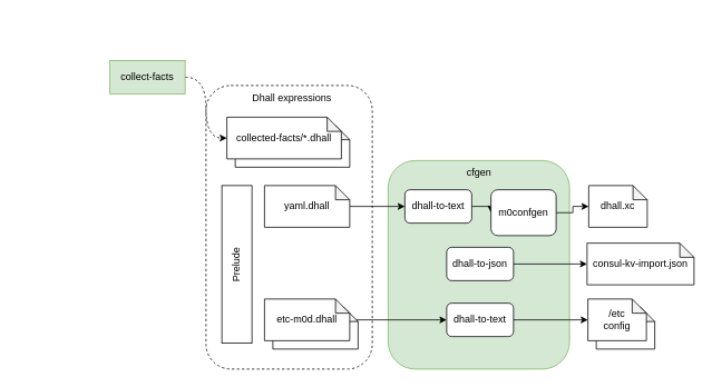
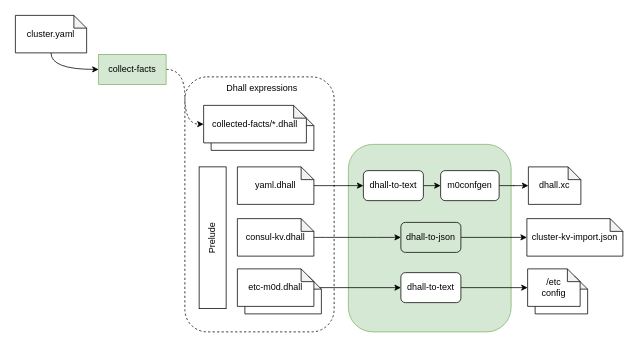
+ <mxCell id="21" value="cluster.yaml" style="shape=note;whiteSpace=wrap;html=1;backgroundOutline=1;darkOpacity=0.05;size=17;" parent="1" vertex="1"><mxGeometry x="20" y="20" width="95" height="50" as="geometry" /></mxCell>
+ <mxCell id="20" style="edgeStyle=orthogonalEdgeStyle;orthogonalLoop=1;jettySize=auto;html=1;exitX=0.5;exitY=1;exitDx=0;exitDy=0;exitPerimeter=0;entryX=0;entryY=0.5;entryDx=0;entryDy=0;curved=1;" parent="1" source="21" target="19" edge="1"><mxGeometry relative="1" as="geometry" /></mxCell>
- <mxCell id="22" value="cfgen" style="text;html=1;strokeColor=none;fillColor=none;align=center;verticalAlign=middle;whiteSpace=wrap;rounded=0;fontStyle=0" parent="1" vertex="1"><mxGeometry x="552.5" y="196" width="40" height="20" as="geometry" /></mxCell>
- <mxCell id="17" value="m0confgen" style="rounded=1;whiteSpace=wrap;html=1;fontStyle=0" parent="1" vertex="1"><mxGeometry x="587" y="227" width="78" height="55" as="geometry" /></mxCell>
+ <mxCell id="17" value="m0confgen" style="rounded=1;whiteSpace=wrap;html=1;fontStyle=0" parent="1" vertex="1"><mxGeometry x="587" y="227" width="78" height="40" as="geometry" /></mxCell>
+ <mxCell id="11" value="consul-kv.dhall" style="shape=note;whiteSpace=wrap;html=1;backgroundOutline=1;darkOpacity=0.05;size=17;" parent="1" vertex="1"><mxGeometry x="316" y="291" width="102" height="50" as="geometry" /></mxCell>
+ <mxCell id="10" value="" style="edgeStyle=orthogonalEdgeStyle;curved=1;orthogonalLoop=1;jettySize=auto;html=1;entryX=0;entryY=0.5;entryDx=0;entryDy=0;" parent="1" source="11" target="28" edge="1"><mxGeometry relative="1" as="geometry"><mxPoint x="478" y="316" as="targetPoint" /></mxGeometry></mxCell>
- <mxCell id="28" value="dhall-to-json" style="rounded=1;whiteSpace=wrap;html=1;" parent="1" vertex="1"><mxGeometry x="534" y="296" width="80" height="40" as="geometry" /></mxCell>
+ <mxCell id="28" value="dhall-to-json" style="rounded=1;whiteSpace=wrap;html=1;fillColor=#d5e8d4;" parent="1" vertex="1"><mxGeometry x="534" y="296" width="80" height="40" as="geometry" /></mxCell>
- <mxCell id="26" value="consul-kv-import.json" style="shape=note;whiteSpace=wrap;html=1;backgroundOutline=1;darkOpacity=0.05;size=17;" parent="1" vertex="1"><mxGeometry x="702" y="291" width="128" height="50" as="geometry" /></mxCell>
+ <mxCell id="26" value="cluster-kv-import.json" style="shape=note;whiteSpace=wrap;html=1;backgroundOutline=1;darkOpacity=0.05;size=17;" parent="1" vertex="1"><mxGeometry x="702" y="291" width="128" height="50" as="geometry" /></mxCell>
